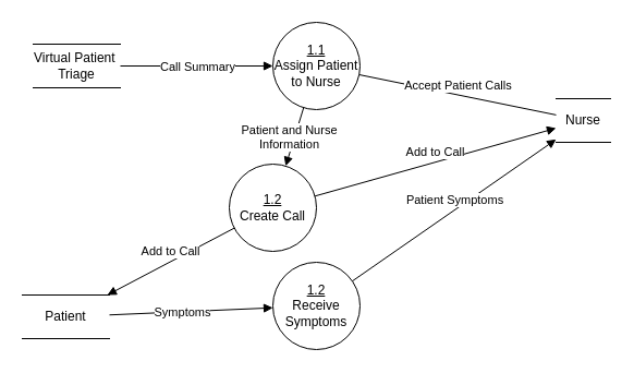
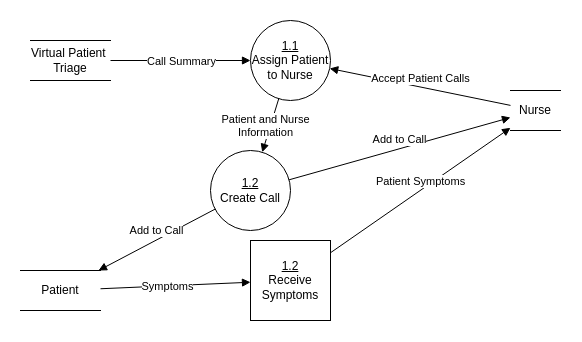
- <mxCell id="6" value="Accept Patient Calls" style="html=1;verticalAlign=bottom;endArrow=none;curved=0;rounded=0;" parent="1" source="5" target="4" edge="1"><mxGeometry width="80" relative="1" as="geometry"><mxPoint x="380" y="30" as="sourcePoint" /><mxPoint x="329.28" y="67.554" as="targetPoint" /></mxGeometry></mxCell>
+ <mxCell id="6" value="Accept Patient Calls" style="html=1;verticalAlign=bottom;endArrow=block;curved=0;rounded=0;" parent="1" source="5" target="4" edge="1"><mxGeometry width="80" relative="1" as="geometry"><mxPoint x="380" y="30" as="sourcePoint" /><mxPoint x="329.28" y="67.554" as="targetPoint" /></mxGeometry></mxCell>
- <mxCell id="7" value="&lt;u&gt;1.2&lt;/u&gt;&lt;div&gt;Receive Symptoms&lt;/div&gt;" style="ellipse;whiteSpace=wrap;html=1;aspect=fixed;" parent="1" vertex="1"><mxGeometry x="250" y="240" width="80" height="80" as="geometry" /></mxCell>
+ <mxCell id="7" value="&lt;u&gt;1.2&lt;/u&gt;&lt;div&gt;Receive Symptoms&lt;/div&gt;" style="whiteSpace=wrap;html=1;aspect=fixed;rounded=0;" parent="1" vertex="1"><mxGeometry x="250" y="240" width="80" height="80" as="geometry" /></mxCell>
